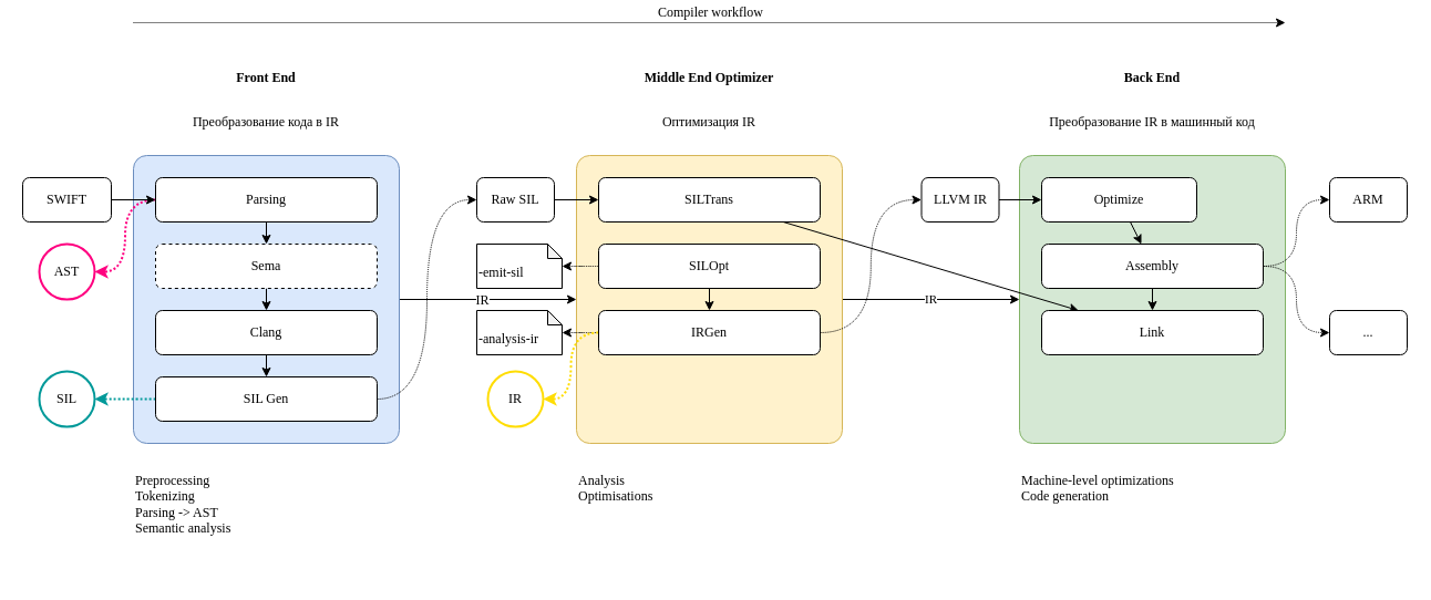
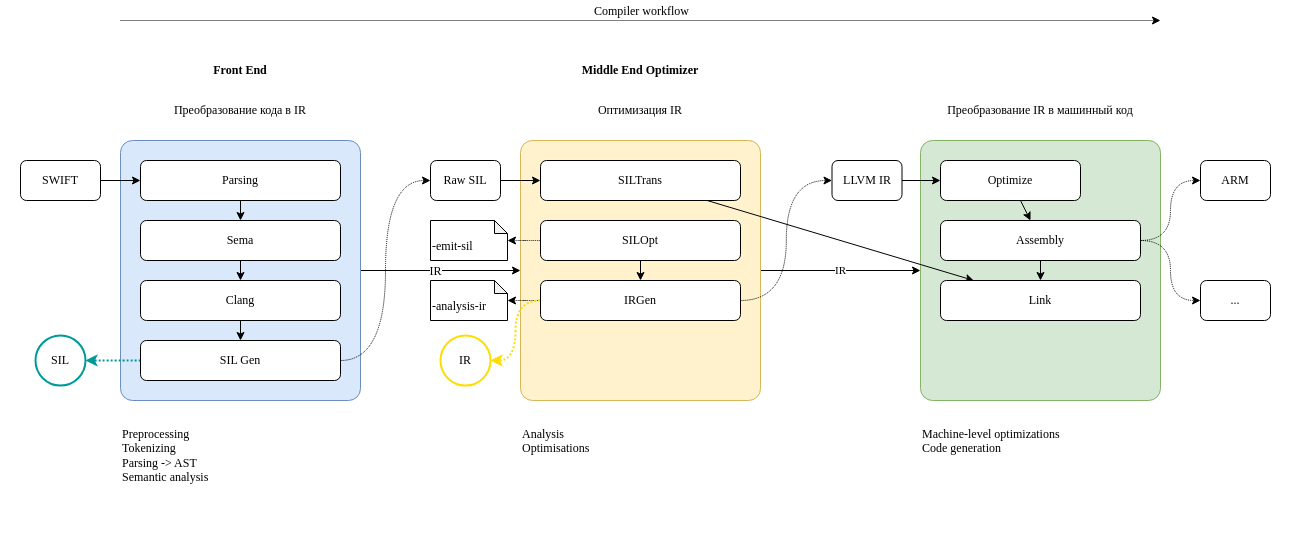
- <mxCell id="9" value="Back End" style="text;html=1;strokeColor=none;fillColor=none;align=center;verticalAlign=middle;whiteSpace=wrap;rounded=0;fontFamily=Menlo;fontStyle=1" vertex="1" parent="1"><mxGeometry x="920" y="60" width="240" height="20" as="geometry" /></mxCell>
- <mxCell id="15" style="edgeStyle=orthogonalEdgeStyle;curved=1;rounded=0;orthogonalLoop=1;jettySize=auto;html=1;exitX=0;exitY=0.5;exitDx=0;exitDy=0;entryX=1;entryY=0.5;entryDx=0;entryDy=0;dashed=1;dashPattern=1 1;fontFamily=Menlo;strokeColor=#FF0080;strokeWidth=2;" edge="1" parent="1" source="16" target="55"><mxGeometry relative="1" as="geometry" /></mxCell>
- <mxCell id="20" value="Sema" style="rounded=1;whiteSpace=wrap;html=1;fontFamily=Menlo;dashed=1;" vertex="1" parent="1"><mxGeometry x="140" y="220" width="200" height="40" as="geometry" /></mxCell>
+ <mxCell id="20" value="Sema" style="rounded=1;whiteSpace=wrap;html=1;fontFamily=Menlo;" vertex="1" parent="1"><mxGeometry x="140" y="220" width="200" height="40" as="geometry" /></mxCell>
- <mxCell id="55" value="AST" style="ellipse;whiteSpace=wrap;html=1;aspect=fixed;fontFamily=Menlo;align=center;strokeColor=#FF0080;strokeWidth=2;" vertex="1" parent="1"><mxGeometry x="35" y="220" width="50" height="50" as="geometry" /></mxCell>
